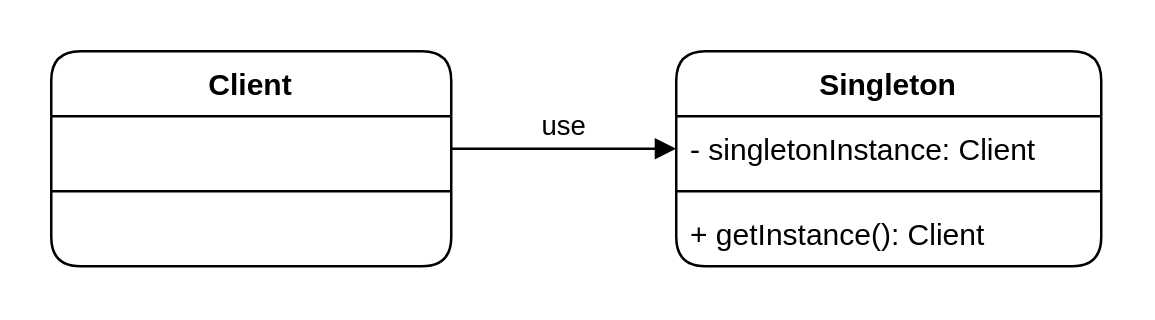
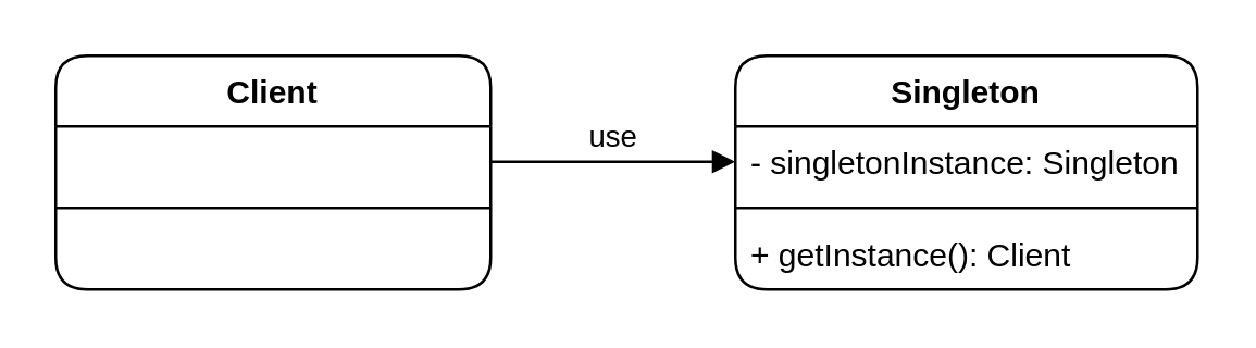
- <mxCell id="7" value="- singletonInstance: Client" style="text;strokeColor=none;fillColor=none;align=left;verticalAlign=top;spacingLeft=4;spacingRight=4;overflow=hidden;rotatable=0;points=[[0,0.5],[1,0.5]];portConstraint=eastwest;rounded=1;" vertex="1" parent="6"><mxGeometry y="26" width="170" height="26" as="geometry" /></mxCell>
+ <mxCell id="7" value="- singletonInstance: Singleton" style="text;strokeColor=none;fillColor=none;align=left;verticalAlign=top;spacingLeft=4;spacingRight=4;overflow=hidden;rotatable=0;points=[[0,0.5],[1,0.5]];portConstraint=eastwest;rounded=1;" vertex="1" parent="6"><mxGeometry y="26" width="170" height="26" as="geometry" /></mxCell>
